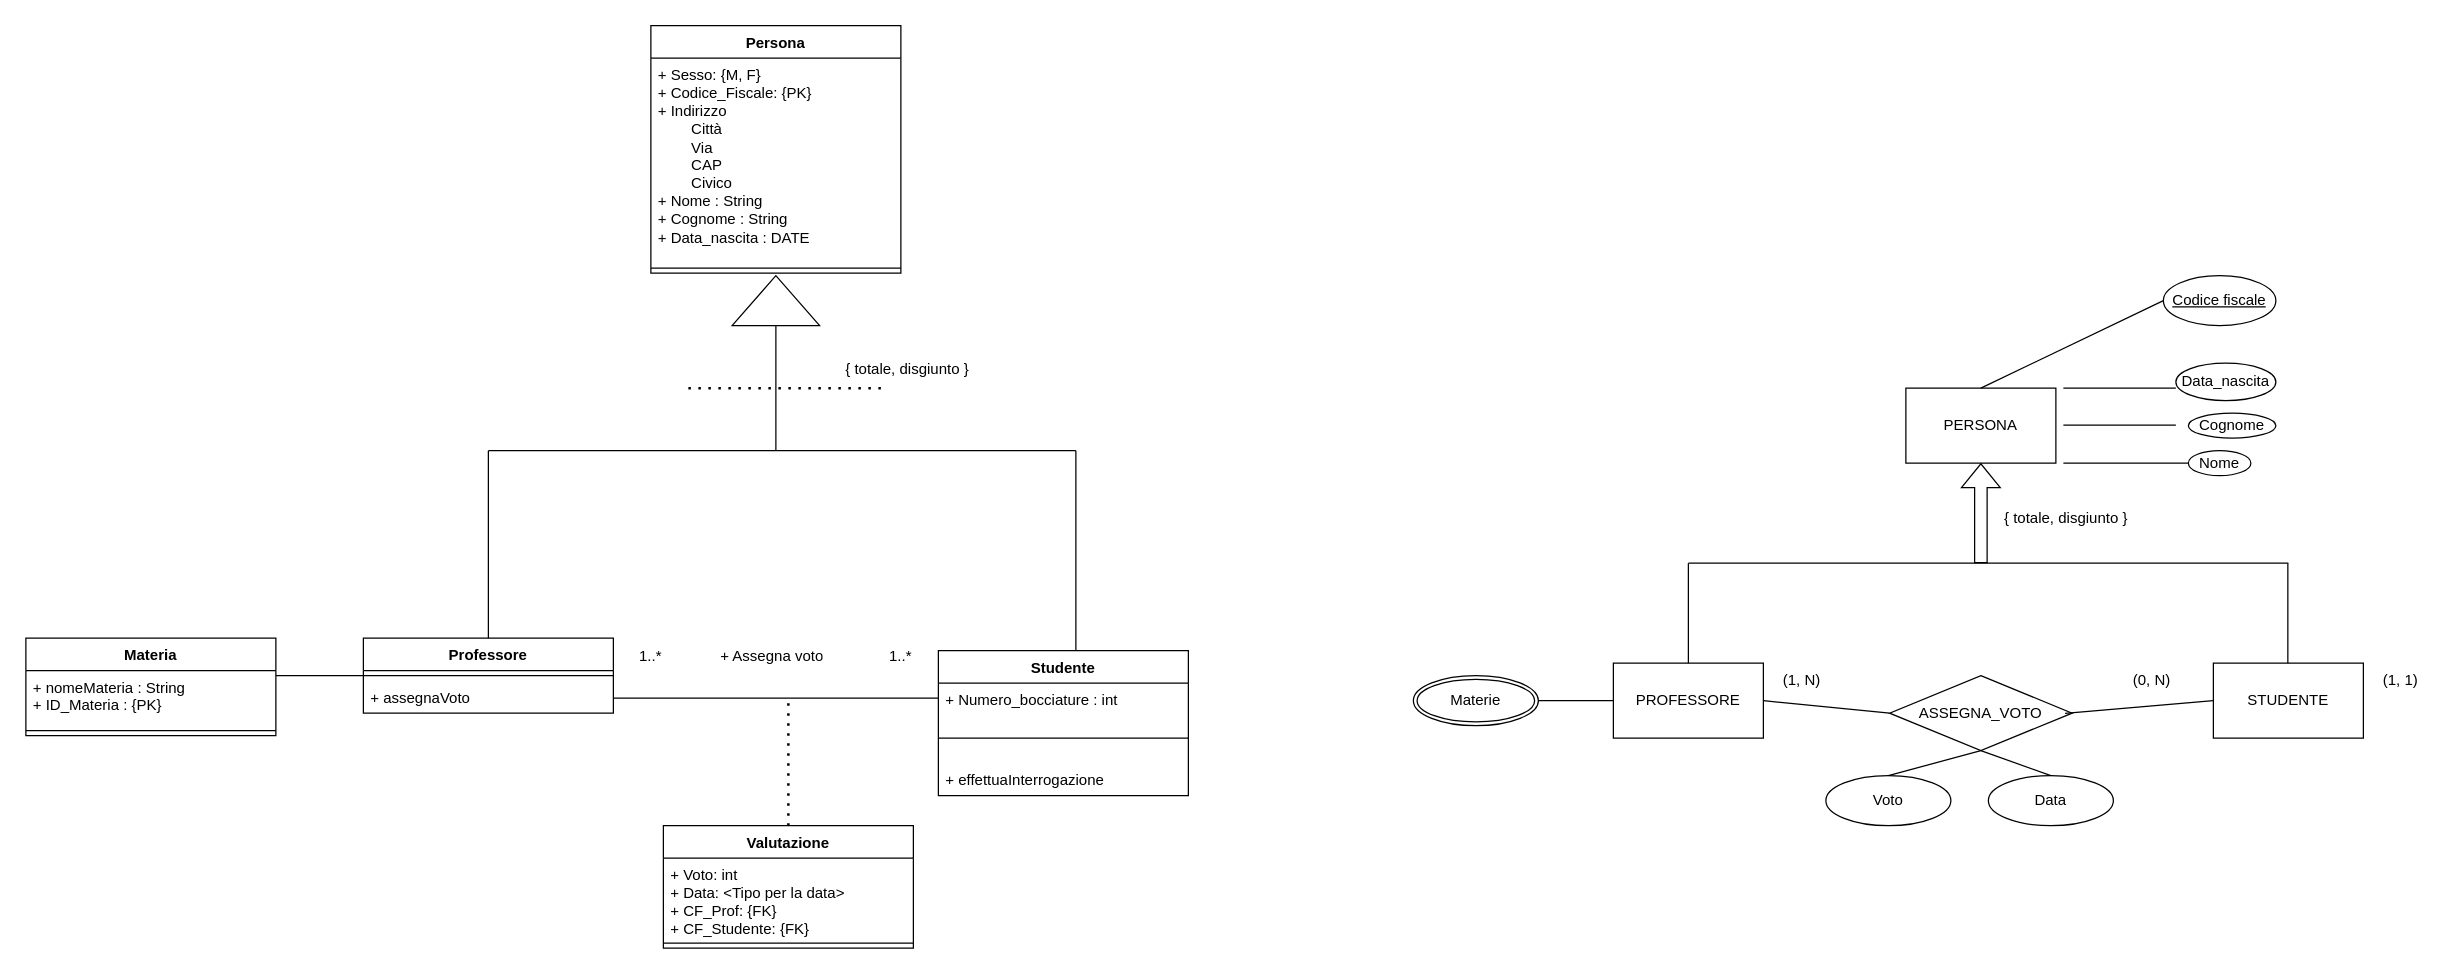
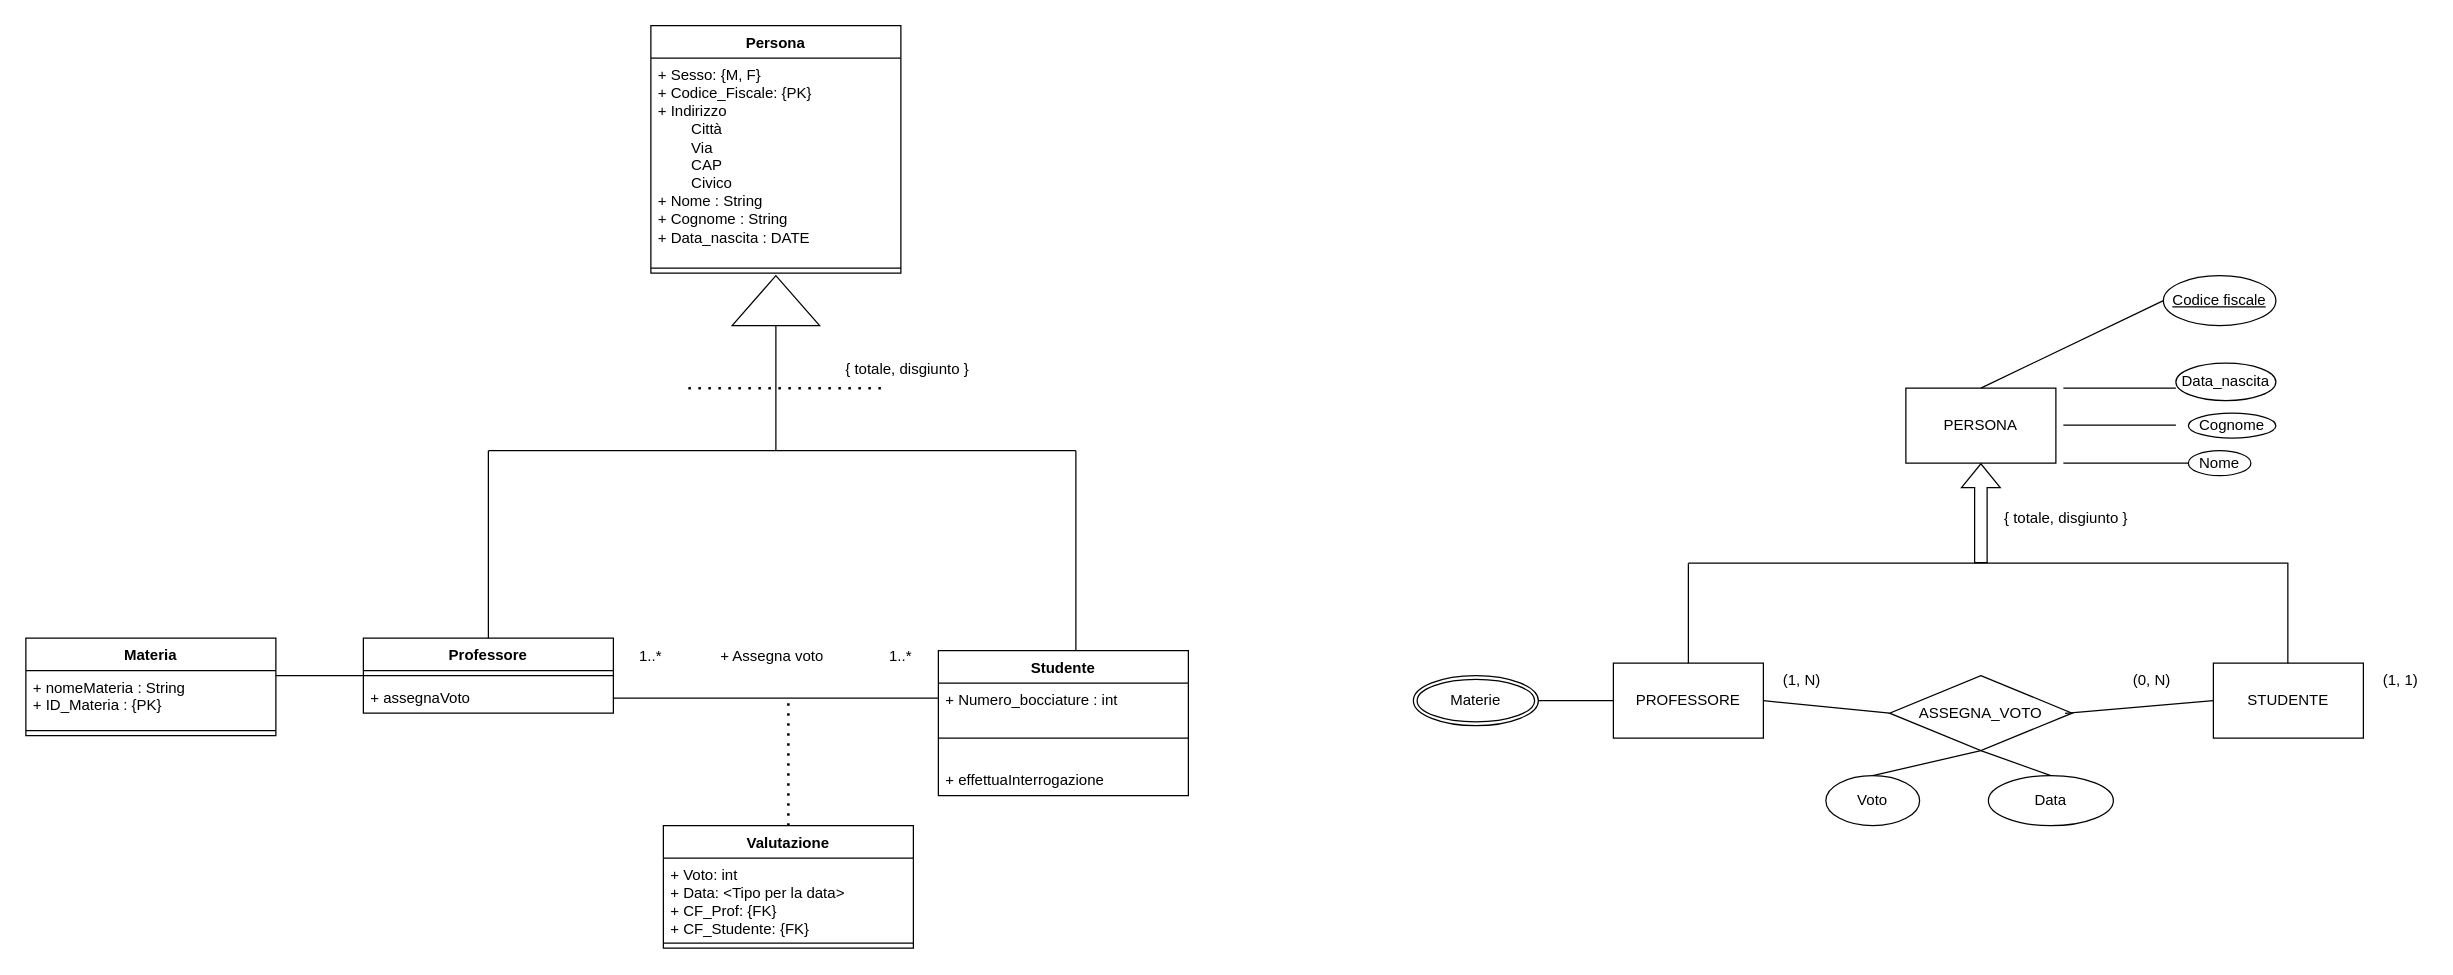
- <mxCell id="44" value="Voto" style="ellipse;whiteSpace=wrap;html=1;align=center;" vertex="1" parent="1"><mxGeometry x="1460" y="620" width="100" height="40" as="geometry" /></mxCell>
+ <mxCell id="44" value="Voto" style="ellipse;whiteSpace=wrap;html=1;align=center;" vertex="1" parent="1"><mxGeometry x="1460" y="620" width="75" height="40" as="geometry" /></mxCell>
